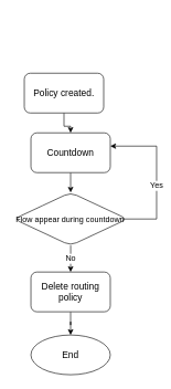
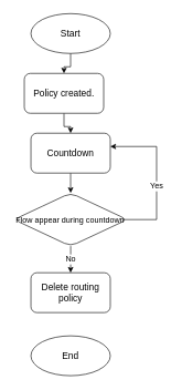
+ <mxCell id="3" value="Start" style="ellipse;whiteSpace=wrap;html=1;fontSize=14;rounded=1;" vertex="1" parent="1"><mxGeometry x="46.01" y="20" width="120" height="60" as="geometry" /></mxCell>
+ <mxCell id="2" value="" style="edgeStyle=orthogonalEdgeStyle;rounded=0;orthogonalLoop=1;jettySize=auto;html=1;fontSize=12;" edge="1" parent="1" source="3" target="12"><mxGeometry relative="1" as="geometry" /></mxCell>
- <mxCell id="9" value="" style="edgeStyle=orthogonalEdgeStyle;rounded=0;orthogonalLoop=1;jettySize=auto;html=1;fontSize=12;" edge="1" parent="1" source="10" target="13"><mxGeometry relative="1" as="geometry" /></mxCell>
